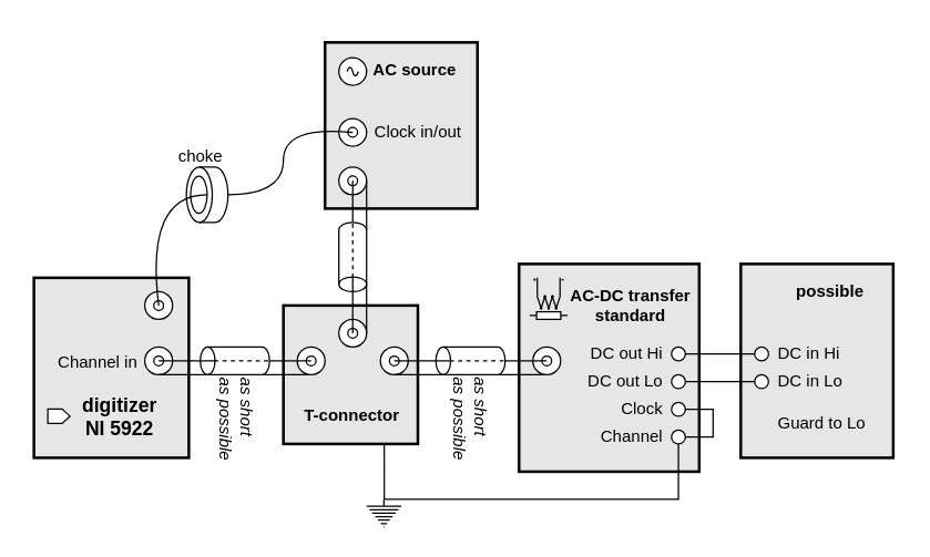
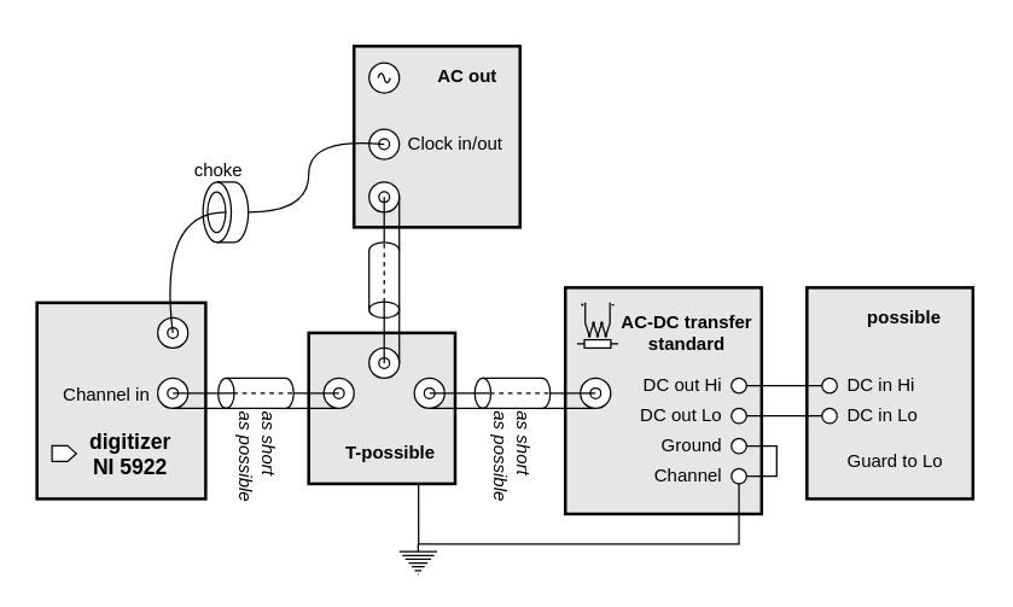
- <mxCell id="33" value="&lt;h4 style=&quot;text-align: center;&quot;&gt;AC source&lt;/h4&gt;" style="text;html=1;align=right;verticalAlign=middle;resizable=0;points=[];autosize=1;strokeColor=none;fillColor=none;" vertex="1" parent="1"><mxGeometry x="250" y="20" width="80" height="60" as="geometry" /></mxCell>
+ <mxCell id="33" value="&lt;h4 style=&quot;text-align: center;&quot;&gt;AC out&lt;/h4&gt;" style="text;html=1;align=right;verticalAlign=middle;resizable=0;points=[];autosize=1;strokeColor=none;fillColor=none;" vertex="1" parent="1"><mxGeometry x="250" y="20" width="80" height="60" as="geometry" /></mxCell>
- <mxCell id="18" value="Clock" style="text;html=1;align=right;verticalAlign=middle;resizable=0;points=[];autosize=1;strokeColor=none;fillColor=none;" vertex="1" parent="1"><mxGeometry x="419" y="280" width="60" height="30" as="geometry" /></mxCell>
+ <mxCell id="18" value="Ground" style="text;html=1;align=right;verticalAlign=middle;resizable=0;points=[];autosize=1;strokeColor=none;fillColor=none;" vertex="1" parent="1"><mxGeometry x="419" y="280" width="60" height="30" as="geometry" /></mxCell>
- <mxCell id="34" value="&lt;h4 style=&quot;text-align: center;&quot;&gt;T-connector&lt;/h4&gt;" style="text;html=1;align=right;verticalAlign=middle;resizable=0;points=[];autosize=1;strokeColor=none;fillColor=none;" vertex="1" parent="1"><mxGeometry x="198.5" y="270" width="90" height="60" as="geometry" /></mxCell>
+ <mxCell id="34" value="&lt;h4 style=&quot;text-align: center;&quot;&gt;T-possible&lt;/h4&gt;" style="text;html=1;align=right;verticalAlign=middle;resizable=0;points=[];autosize=1;strokeColor=none;fillColor=none;" vertex="1" parent="1"><mxGeometry x="198.5" y="270" width="90" height="60" as="geometry" /></mxCell>
